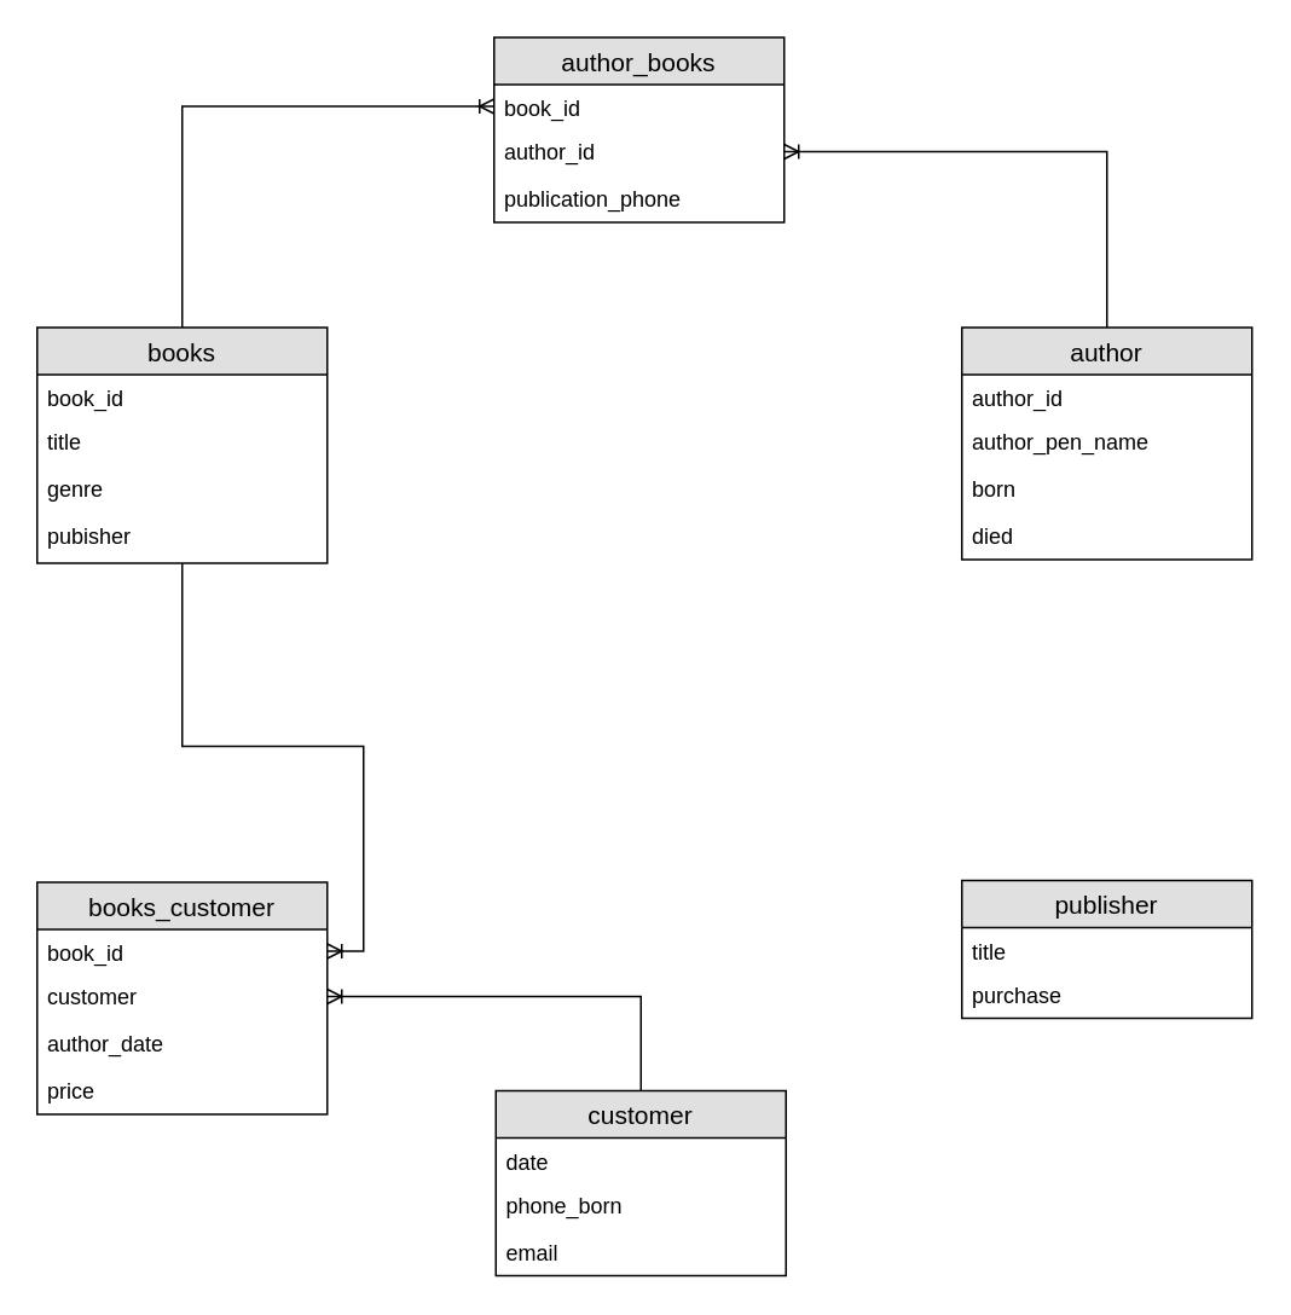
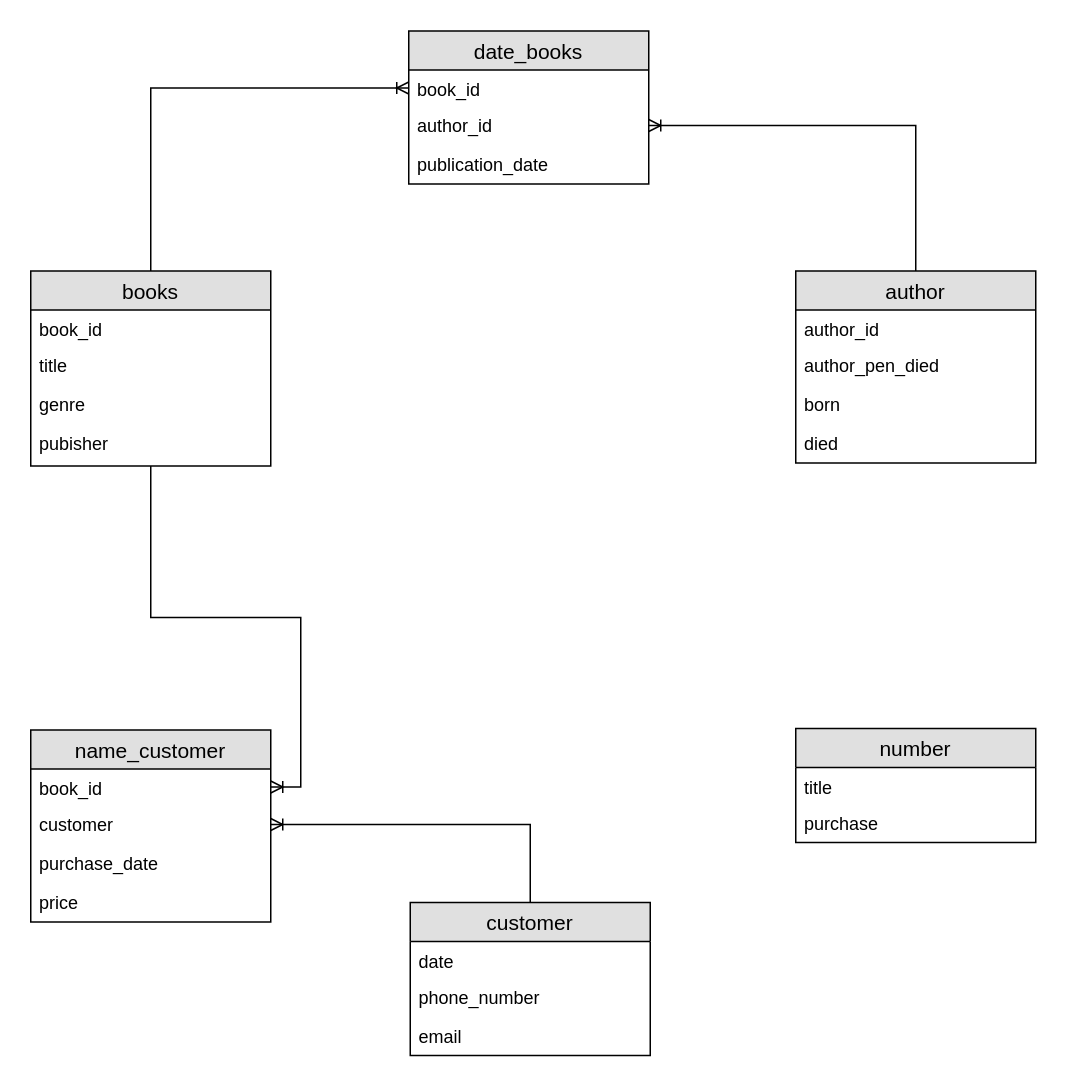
- <mxCell id="23" value="author_books" style="swimlane;fontStyle=0;childLayout=stackLayout;horizontal=1;startSize=26;fillColor=#e0e0e0;horizontalStack=0;resizeParent=1;resizeParentMax=0;resizeLast=0;collapsible=1;marginBottom=0;swimlaneFillColor=#ffffff;align=center;fontSize=14;" vertex="1" parent="1"><mxGeometry x="272" y="20" width="160" height="102" as="geometry"><mxRectangle x="80" y="240" width="70" height="26" as="alternateBounds" /></mxGeometry></mxCell>
+ <mxCell id="23" value="date_books" style="swimlane;fontStyle=0;childLayout=stackLayout;horizontal=1;startSize=26;fillColor=#e0e0e0;horizontalStack=0;resizeParent=1;resizeParentMax=0;resizeLast=0;collapsible=1;marginBottom=0;swimlaneFillColor=#ffffff;align=center;fontSize=14;" vertex="1" parent="1"><mxGeometry x="272" y="20" width="160" height="102" as="geometry"><mxRectangle x="80" y="240" width="70" height="26" as="alternateBounds" /></mxGeometry></mxCell>
- <mxCell id="26" value="publication_phone" style="text;strokeColor=none;fillColor=none;spacingLeft=4;spacingRight=4;overflow=hidden;rotatable=0;points=[[0,0.5],[1,0.5]];portConstraint=eastwest;fontSize=12;" vertex="1" parent="23"><mxGeometry y="76" width="160" height="26" as="geometry" /></mxCell>
+ <mxCell id="26" value="publication_date" style="text;strokeColor=none;fillColor=none;spacingLeft=4;spacingRight=4;overflow=hidden;rotatable=0;points=[[0,0.5],[1,0.5]];portConstraint=eastwest;fontSize=12;" vertex="1" parent="23"><mxGeometry y="76" width="160" height="26" as="geometry" /></mxCell>
- <mxCell id="12" value="author_pen_name" style="text;strokeColor=none;fillColor=none;spacingLeft=4;spacingRight=4;overflow=hidden;rotatable=0;points=[[0,0.5],[1,0.5]];portConstraint=eastwest;fontSize=12;" vertex="1" parent="10"><mxGeometry y="50" width="160" height="26" as="geometry" /></mxCell>
+ <mxCell id="12" value="author_pen_died" style="text;strokeColor=none;fillColor=none;spacingLeft=4;spacingRight=4;overflow=hidden;rotatable=0;points=[[0,0.5],[1,0.5]];portConstraint=eastwest;fontSize=12;" vertex="1" parent="10"><mxGeometry y="50" width="160" height="26" as="geometry" /></mxCell>
- <mxCell id="20" value="publisher" style="swimlane;fontStyle=0;childLayout=stackLayout;horizontal=1;startSize=26;fillColor=#e0e0e0;horizontalStack=0;resizeParent=1;resizeParentMax=0;resizeLast=0;collapsible=1;marginBottom=0;swimlaneFillColor=#ffffff;align=center;fontSize=14;" vertex="1" parent="1"><mxGeometry x="530" y="485" width="160" height="76" as="geometry"><mxRectangle x="80" y="240" width="70" height="26" as="alternateBounds" /></mxGeometry></mxCell>
+ <mxCell id="20" value="number" style="swimlane;fontStyle=0;childLayout=stackLayout;horizontal=1;startSize=26;fillColor=#e0e0e0;horizontalStack=0;resizeParent=1;resizeParentMax=0;resizeLast=0;collapsible=1;marginBottom=0;swimlaneFillColor=#ffffff;align=center;fontSize=14;" vertex="1" parent="1"><mxGeometry x="530" y="485" width="160" height="76" as="geometry"><mxRectangle x="80" y="240" width="70" height="26" as="alternateBounds" /></mxGeometry></mxCell>
- <mxCell id="27" value="books_customer" style="swimlane;fontStyle=0;childLayout=stackLayout;horizontal=1;startSize=26;fillColor=#e0e0e0;horizontalStack=0;resizeParent=1;resizeParentMax=0;resizeLast=0;collapsible=1;marginBottom=0;swimlaneFillColor=#ffffff;align=center;fontSize=14;" vertex="1" parent="1"><mxGeometry x="20" y="486" width="160" height="128" as="geometry"><mxRectangle x="80" y="546" width="70" height="26" as="alternateBounds" /></mxGeometry></mxCell>
+ <mxCell id="27" value="name_customer" style="swimlane;fontStyle=0;childLayout=stackLayout;horizontal=1;startSize=26;fillColor=#e0e0e0;horizontalStack=0;resizeParent=1;resizeParentMax=0;resizeLast=0;collapsible=1;marginBottom=0;swimlaneFillColor=#ffffff;align=center;fontSize=14;" vertex="1" parent="1"><mxGeometry x="20" y="486" width="160" height="128" as="geometry"><mxRectangle x="80" y="546" width="70" height="26" as="alternateBounds" /></mxGeometry></mxCell>
- <mxCell id="30" value="author_date" style="text;strokeColor=none;fillColor=none;spacingLeft=4;spacingRight=4;overflow=hidden;rotatable=0;points=[[0,0.5],[1,0.5]];portConstraint=eastwest;fontSize=12;" vertex="1" parent="27"><mxGeometry y="76" width="160" height="26" as="geometry" /></mxCell>
+ <mxCell id="30" value="purchase_date" style="text;strokeColor=none;fillColor=none;spacingLeft=4;spacingRight=4;overflow=hidden;rotatable=0;points=[[0,0.5],[1,0.5]];portConstraint=eastwest;fontSize=12;" vertex="1" parent="27"><mxGeometry y="76" width="160" height="26" as="geometry" /></mxCell>
- <mxCell id="18" value="phone_born" style="text;strokeColor=none;fillColor=none;spacingLeft=4;spacingRight=4;overflow=hidden;rotatable=0;points=[[0,0.5],[1,0.5]];portConstraint=eastwest;fontSize=12;" vertex="1" parent="16"><mxGeometry y="50" width="160" height="26" as="geometry" /></mxCell>
+ <mxCell id="18" value="phone_number" style="text;strokeColor=none;fillColor=none;spacingLeft=4;spacingRight=4;overflow=hidden;rotatable=0;points=[[0,0.5],[1,0.5]];portConstraint=eastwest;fontSize=12;" vertex="1" parent="16"><mxGeometry y="50" width="160" height="26" as="geometry" /></mxCell>
